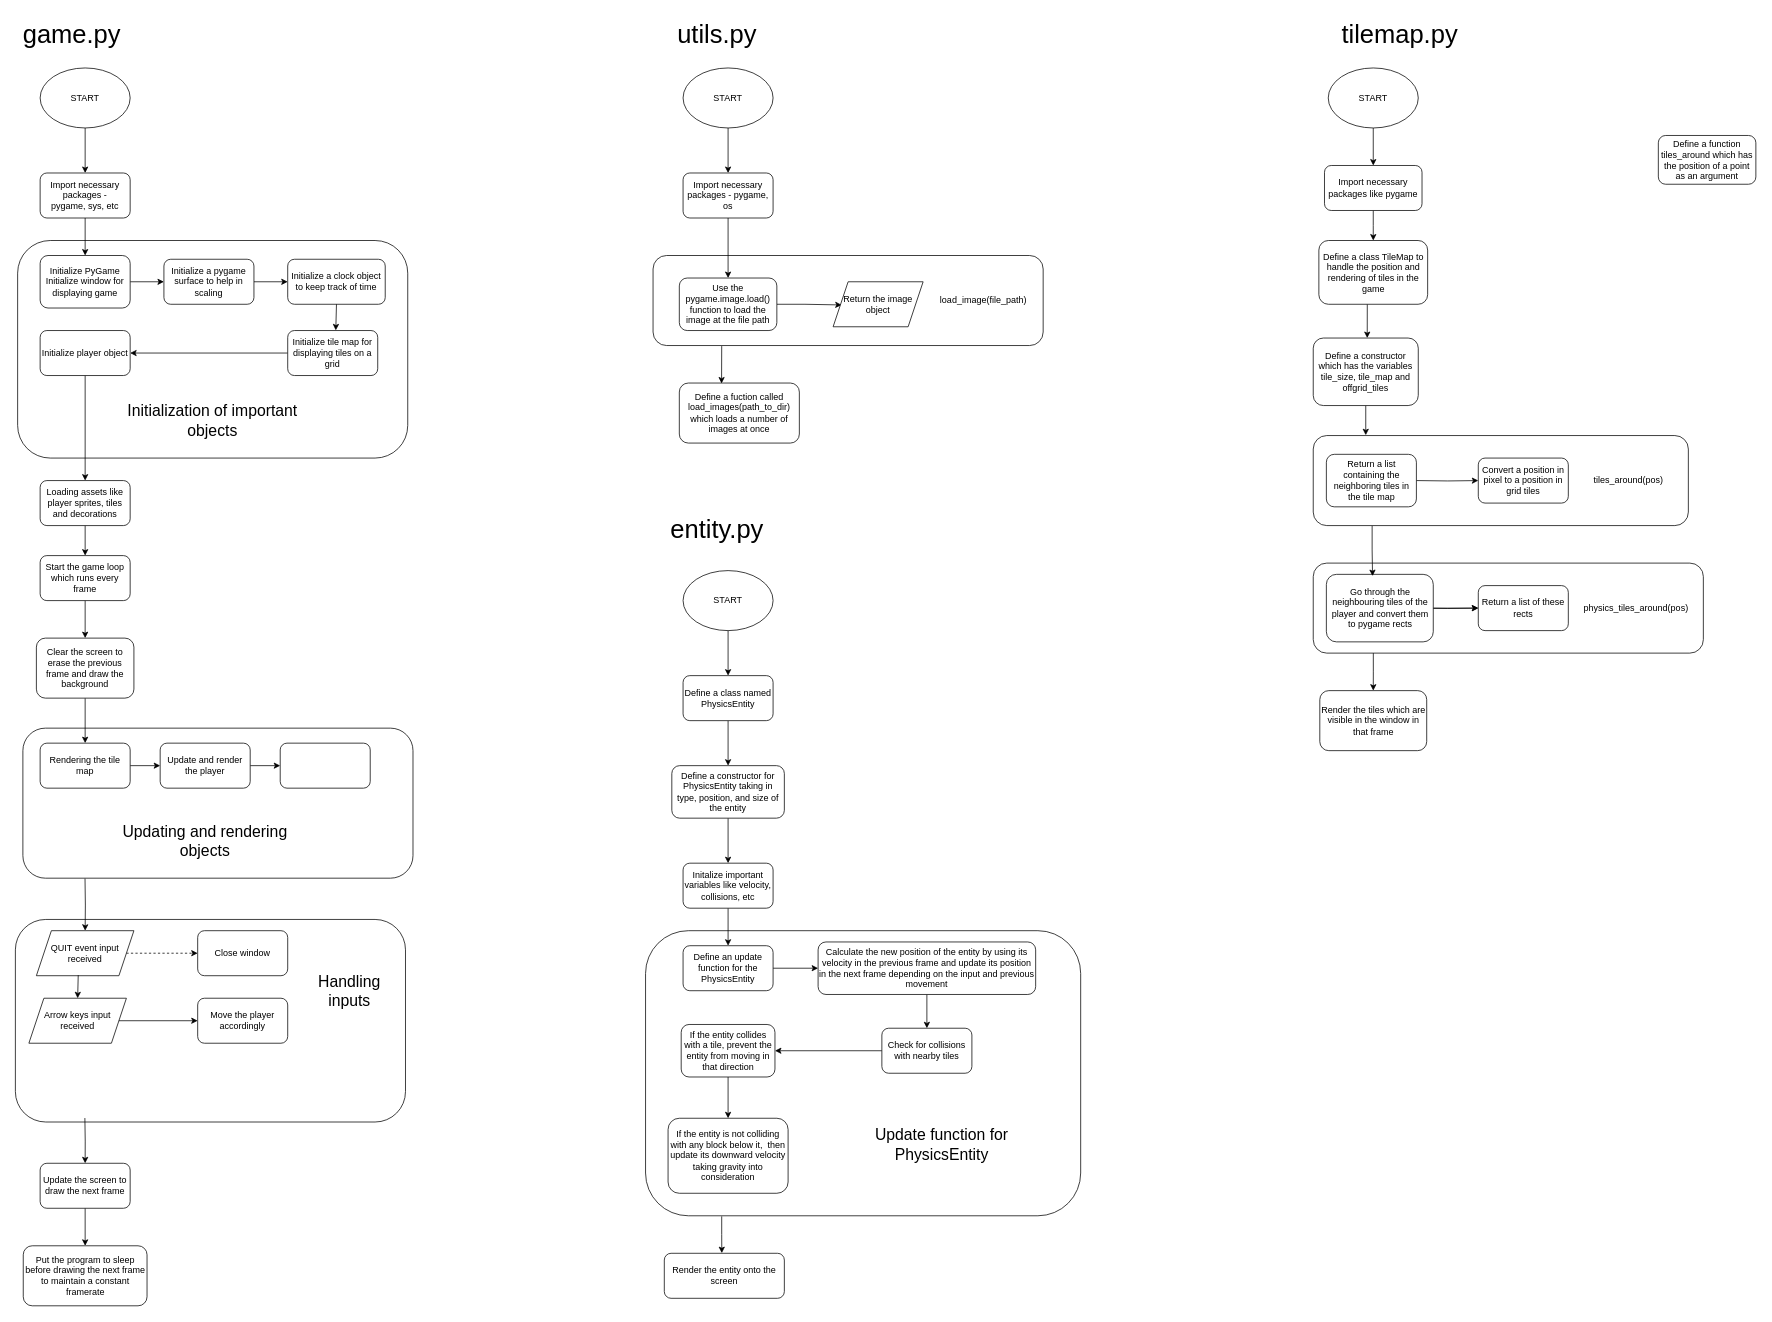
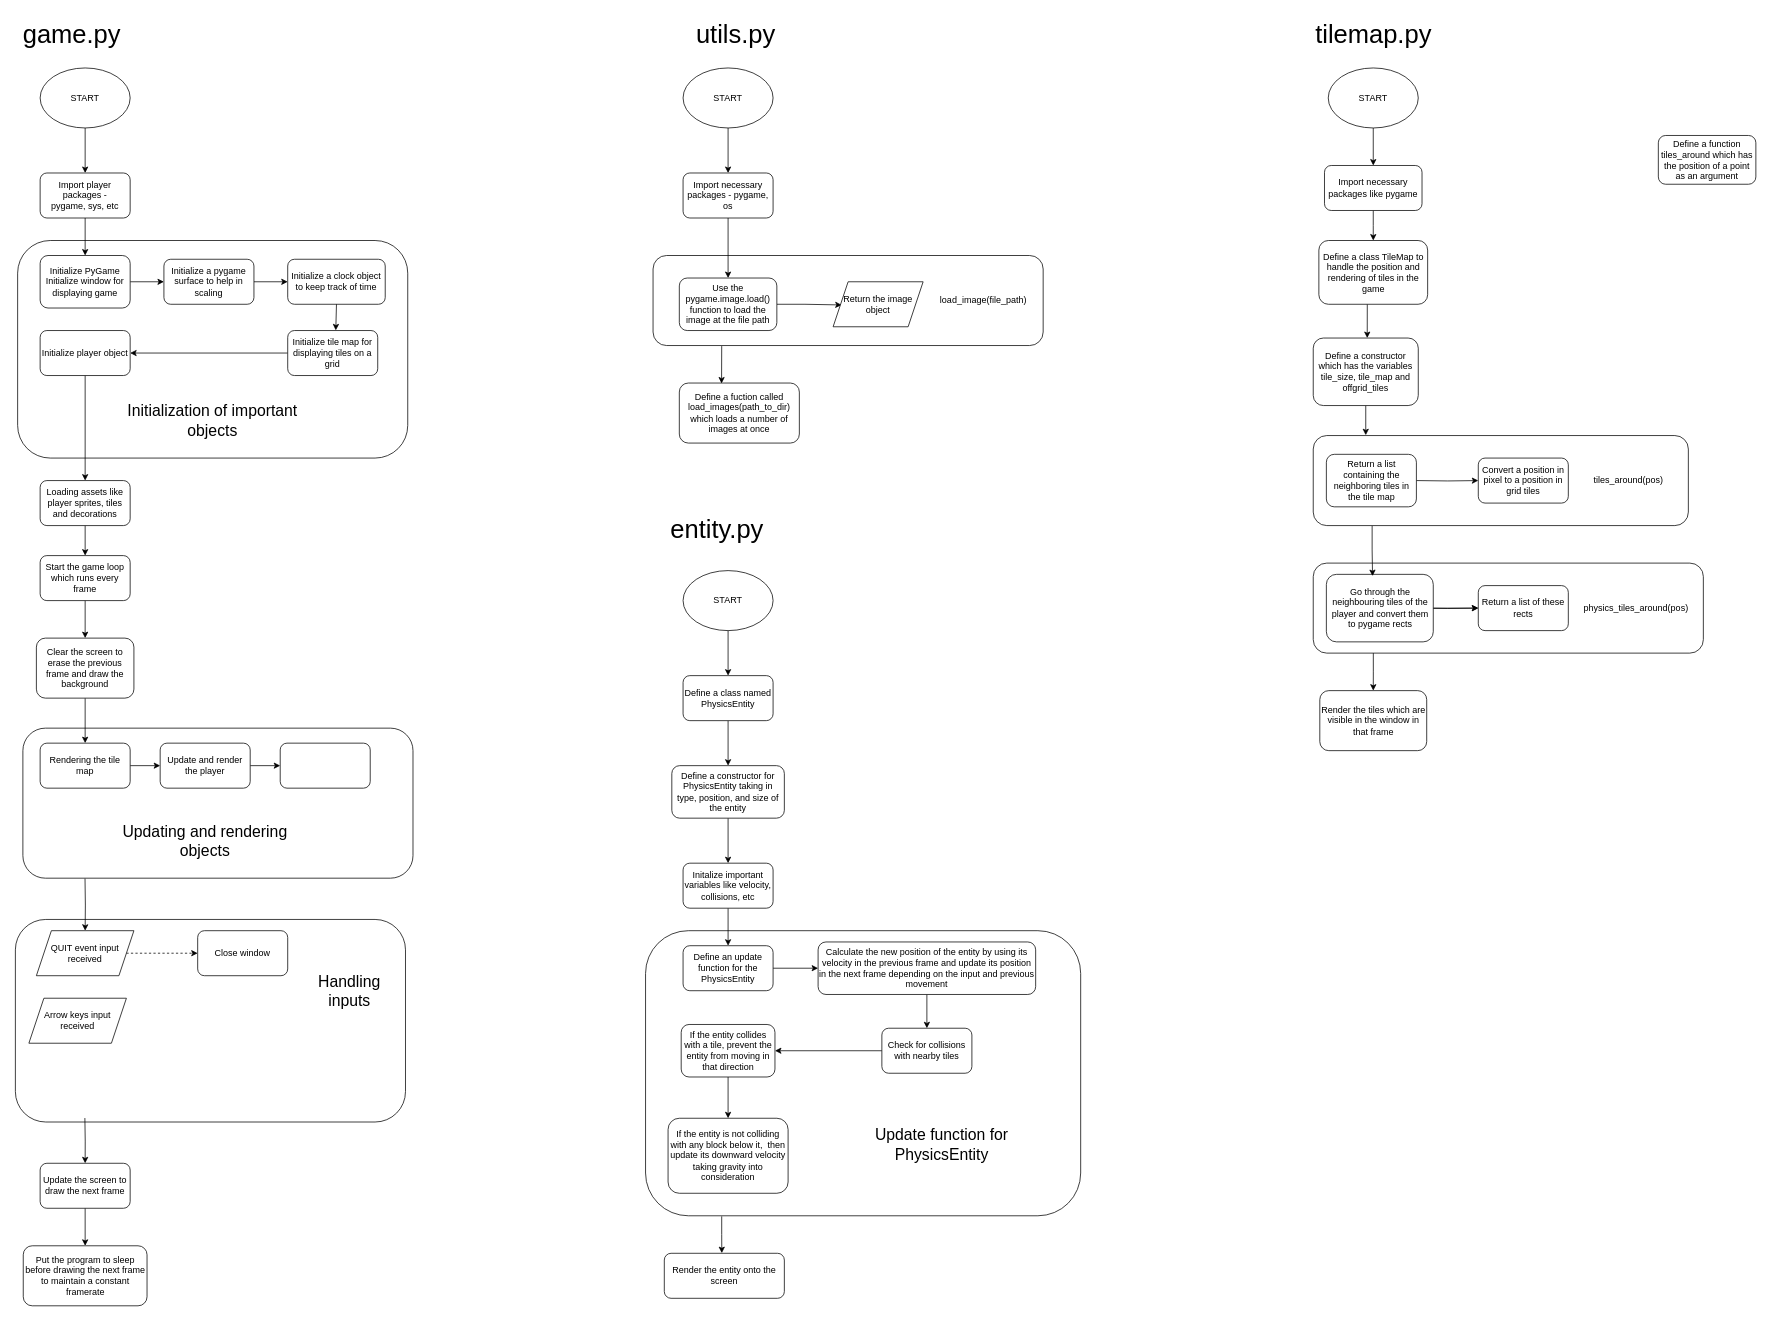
- <mxCell id="49" value="utils.py" style="text;html=1;align=center;verticalAlign=middle;resizable=0;points=[];autosize=1;strokeColor=none;fillColor=none;fontSize=34;" vertex="1" parent="1"><mxGeometry x="890" y="20" width="130" height="50" as="geometry" /></mxCell>
+ <mxCell id="49" value="utils.py" style="text;html=1;align=center;verticalAlign=middle;resizable=0;points=[];autosize=1;strokeColor=none;fillColor=none;fontSize=34;" vertex="1" parent="1"><mxGeometry x="915" y="20" width="130" height="50" as="geometry" /></mxCell>
- <mxCell id="81" value="tilemap.py" style="text;html=1;align=center;verticalAlign=middle;resizable=0;points=[];autosize=1;strokeColor=none;fillColor=none;fontSize=34;" vertex="1" parent="1"><mxGeometry x="1775" y="20" width="180" height="50" as="geometry" /></mxCell>
+ <mxCell id="81" value="tilemap.py" style="text;html=1;align=center;verticalAlign=middle;resizable=0;points=[];autosize=1;strokeColor=none;fillColor=none;fontSize=34;" vertex="1" parent="1"><mxGeometry x="1740" y="20" width="180" height="50" as="geometry" /></mxCell>
- <mxCell id="9" value="Import necessary packages - &lt;br&gt;&lt;div&gt;pygame, sys, etc&lt;br&gt;&lt;/div&gt;" style="rounded=1;whiteSpace=wrap;html=1;" vertex="1" parent="1"><mxGeometry x="53" y="230" width="120" height="60" as="geometry" /></mxCell>
+ <mxCell id="9" value="Import player packages - &lt;br&gt;&lt;div&gt;pygame, sys, etc&lt;br&gt;&lt;/div&gt;" style="rounded=1;whiteSpace=wrap;html=1;" vertex="1" parent="1"><mxGeometry x="53" y="230" width="120" height="60" as="geometry" /></mxCell>
- <mxCell id="43" value="" style="edgeStyle=orthogonalEdgeStyle;rounded=0;orthogonalLoop=1;jettySize=auto;html=1;exitX=0.429;exitY=0.987;exitDx=0;exitDy=0;entryX=0.5;entryY=0;entryDx=0;entryDy=0;exitPerimeter=0;" edge="1" parent="1" source="36" target="38"><mxGeometry relative="1" as="geometry"><mxPoint x="168" y="1370" as="sourcePoint" /><mxPoint x="273" y="1370" as="targetPoint" /></mxGeometry></mxCell>
- <mxCell id="40" value="" style="edgeStyle=orthogonalEdgeStyle;rounded=0;orthogonalLoop=1;jettySize=auto;html=1;exitX=1;exitY=0.5;exitDx=0;exitDy=0;entryX=0;entryY=0.5;entryDx=0;entryDy=0;" edge="1" parent="1" source="38" target="39"><mxGeometry relative="1" as="geometry"><mxPoint x="178" y="1280" as="sourcePoint" /><mxPoint x="273" y="1280" as="targetPoint" /></mxGeometry></mxCell>
- <mxCell id="39" value="Move the player accordingly" style="rounded=1;whiteSpace=wrap;html=1;" vertex="1" parent="1"><mxGeometry x="263" y="1330" width="120" height="60" as="geometry" /></mxCell>
